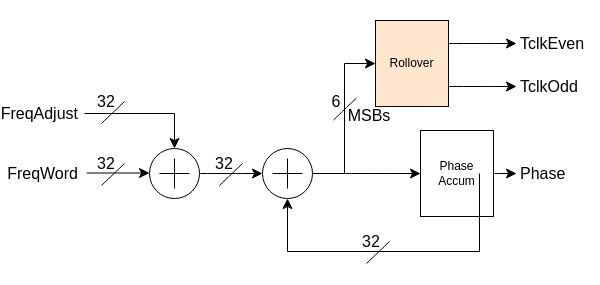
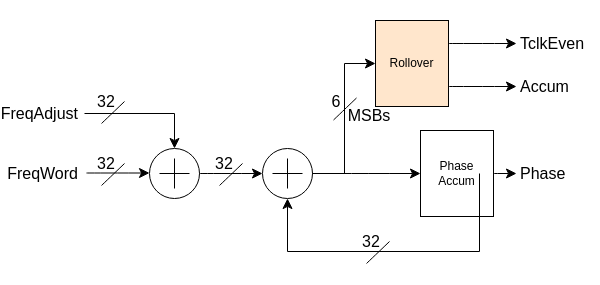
- <mxCell id="14" value="TclkOdd" style="text;strokeColor=none;fillColor=none;html=1;align=left;verticalAlign=middle;whiteSpace=wrap;rounded=0;fontSize=16;" vertex="1" parent="1"><mxGeometry x="518" y="71" width="60" height="30" as="geometry" /></mxCell>
+ <mxCell id="14" value="Accum" style="text;strokeColor=none;fillColor=none;html=1;align=left;verticalAlign=middle;whiteSpace=wrap;rounded=0;fontSize=16;" vertex="1" parent="1"><mxGeometry x="518" y="71" width="60" height="30" as="geometry" /></mxCell>
